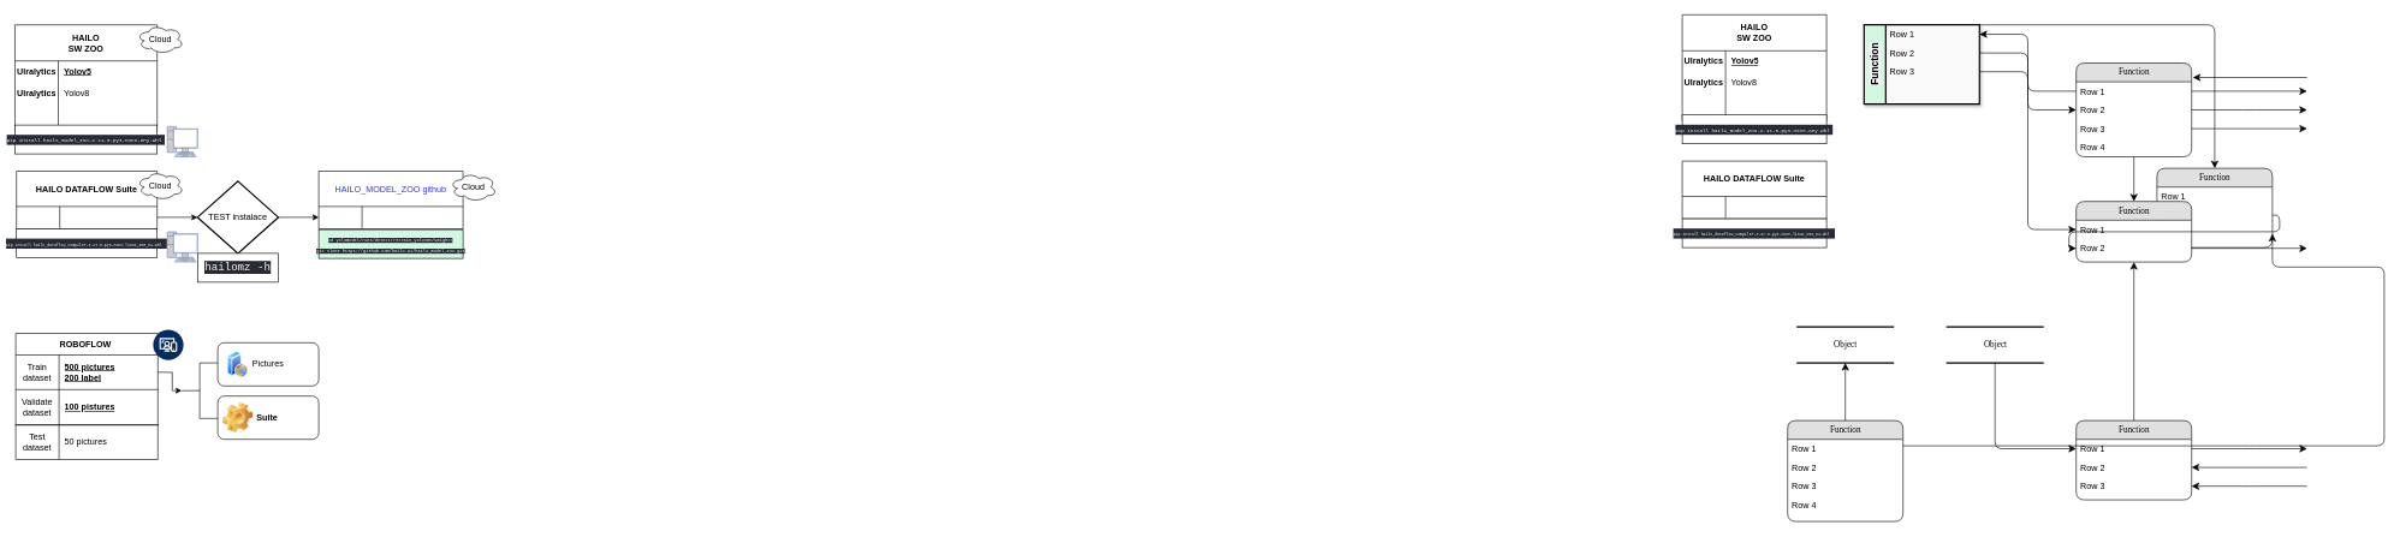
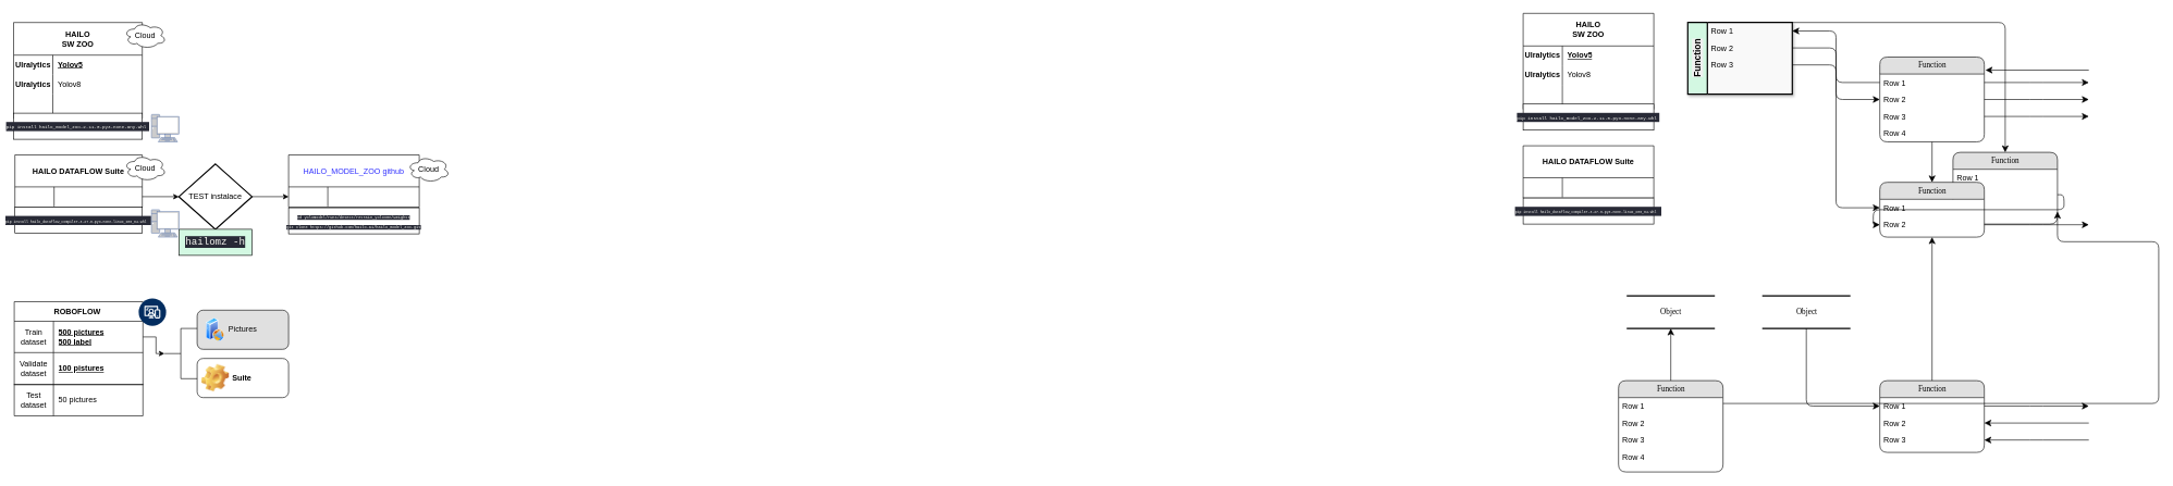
- <mxCell id="103" value="&lt;font style=&quot;font-size: 6px;&quot;&gt;&lt;span style=&quot;box-sizing: border-box; color: rgb(248, 248, 242); font-family: SFMono-Regular, Menlo, Monaco, Consolas, &amp;quot;Liberation Mono&amp;quot;, &amp;quot;Courier New&amp;quot;, monospace; text-align: start; white-space: pre; background-color: rgb(40, 42, 54);&quot; class=&quot;token-line&quot;&gt;&lt;span style=&quot;box-sizing: border-box;&quot; class=&quot;token plain&quot;&gt;cd yolomodel/runs/detect/retrain_yolov8n/weights&lt;/span&gt;&lt;/span&gt;&lt;span style=&quot;box-sizing: border-box; color: rgb(248, 248, 242); font-family: SFMono-Regular, Menlo, Monaco, Consolas, &amp;quot;Liberation Mono&amp;quot;, &amp;quot;Courier New&amp;quot;, monospace; text-align: start; white-space: pre; background-color: rgb(40, 42, 54);&quot; class=&quot;token-line&quot;&gt;&lt;br style=&quot;box-sizing: border-box;&quot;&gt;&lt;/span&gt;&lt;span style=&quot;box-sizing: border-box; color: rgb(248, 248, 242); font-family: SFMono-Regular, Menlo, Monaco, Consolas, &amp;quot;Liberation Mono&amp;quot;, &amp;quot;Courier New&amp;quot;, monospace; text-align: start; white-space: pre; background-color: rgb(40, 42, 54);&quot; class=&quot;token-line&quot;&gt;&lt;span style=&quot;box-sizing: border-box;&quot; class=&quot;token plain&quot;&gt;git clone https://github.com/hailo-ai/hailo_model_zoo.git&lt;/span&gt;&lt;/span&gt;&lt;/font&gt;" style="whiteSpace=wrap;html=1;align=center;fillColor=#d3f8e2;" vertex="1" parent="98"><mxGeometry y="80" width="200" height="40" as="geometry" /></mxCell>
+ <mxCell id="103" value="&lt;font style=&quot;font-size: 6px;&quot;&gt;&lt;span style=&quot;box-sizing: border-box; color: rgb(248, 248, 242); font-family: SFMono-Regular, Menlo, Monaco, Consolas, &amp;quot;Liberation Mono&amp;quot;, &amp;quot;Courier New&amp;quot;, monospace; text-align: start; white-space: pre; background-color: rgb(40, 42, 54);&quot; class=&quot;token-line&quot;&gt;&lt;span style=&quot;box-sizing: border-box;&quot; class=&quot;token plain&quot;&gt;cd yolomodel/runs/detect/retrain_yolov8n/weights&lt;/span&gt;&lt;/span&gt;&lt;span style=&quot;box-sizing: border-box; color: rgb(248, 248, 242); font-family: SFMono-Regular, Menlo, Monaco, Consolas, &amp;quot;Liberation Mono&amp;quot;, &amp;quot;Courier New&amp;quot;, monospace; text-align: start; white-space: pre; background-color: rgb(40, 42, 54);&quot; class=&quot;token-line&quot;&gt;&lt;br style=&quot;box-sizing: border-box;&quot;&gt;&lt;/span&gt;&lt;span style=&quot;box-sizing: border-box; color: rgb(248, 248, 242); font-family: SFMono-Regular, Menlo, Monaco, Consolas, &amp;quot;Liberation Mono&amp;quot;, &amp;quot;Courier New&amp;quot;, monospace; text-align: start; white-space: pre; background-color: rgb(40, 42, 54);&quot; class=&quot;token-line&quot;&gt;&lt;span style=&quot;box-sizing: border-box;&quot; class=&quot;token plain&quot;&gt;git clone https://github.com/hailo-ai/hailo_model_zoo.git&lt;/span&gt;&lt;/span&gt;&lt;/font&gt;" style="whiteSpace=wrap;html=1;align=center;" vertex="1" parent="98"><mxGeometry y="80" width="200" height="40" as="geometry" /></mxCell>
- <mxCell id="79" value="&lt;span style=&quot;color: rgb(248, 248, 242); font-family: SFMono-Regular, Menlo, Monaco, Consolas, &amp;quot;Liberation Mono&amp;quot;, &amp;quot;Courier New&amp;quot;, monospace; font-size: 15.2px; text-align: start; white-space: pre; background-color: rgb(40, 42, 54);&quot;&gt;hailomz -h&lt;/span&gt;" style="whiteSpace=wrap;html=1;align=center;" vertex="1" parent="77"><mxGeometry y="100" width="112.0" height="40" as="geometry" /></mxCell>
+ <mxCell id="79" value="&lt;span style=&quot;color: rgb(248, 248, 242); font-family: SFMono-Regular, Menlo, Monaco, Consolas, &amp;quot;Liberation Mono&amp;quot;, &amp;quot;Courier New&amp;quot;, monospace; font-size: 15.2px; text-align: start; white-space: pre; background-color: rgb(40, 42, 54);&quot;&gt;hailomz -h&lt;/span&gt;" style="whiteSpace=wrap;html=1;align=center;fillColor=#d3f8e2;" vertex="1" parent="77"><mxGeometry y="100" width="112.0" height="40" as="geometry" /></mxCell>
- <mxCell id="2" value="Pictures" style="rounded=1;whiteSpace=wrap;html=1;" vertex="1" parent="1"><mxGeometry x="301" y="475" width="140" height="60" as="geometry" /></mxCell>
+ <mxCell id="2" value="Pictures" style="rounded=1;whiteSpace=wrap;html=1;fillColor=#e0e0e0;" vertex="1" parent="1"><mxGeometry x="301" y="475" width="140" height="60" as="geometry" /></mxCell>
- <mxCell id="51" value="500 pictures&lt;br&gt;200 label" style="shape=partialRectangle;connectable=0;fillColor=none;top=0;left=0;bottom=0;right=0;align=left;spacingLeft=6;fontStyle=5;overflow=hidden;html=1;whiteSpace=wrap;" vertex="1" parent="49"><mxGeometry x="60" width="137" height="48" as="geometry"><mxRectangle width="137" height="48" as="alternateBounds" /></mxGeometry></mxCell>
+ <mxCell id="51" value="500 pictures&lt;br&gt;500 label" style="shape=partialRectangle;connectable=0;fillColor=none;top=0;left=0;bottom=0;right=0;align=left;spacingLeft=6;fontStyle=5;overflow=hidden;html=1;whiteSpace=wrap;" vertex="1" parent="49"><mxGeometry x="60" width="137" height="48" as="geometry"><mxRectangle width="137" height="48" as="alternateBounds" /></mxGeometry></mxCell>
